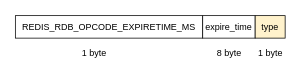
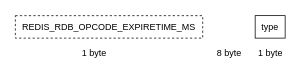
- <mxCell id="2" value="REDIS_RDB_OPCODE_EXPIRETIME_MS" style="rounded=0;whiteSpace=wrap;html=1;" vertex="1" parent="1"><mxGeometry x="20" y="20" width="250" height="30" as="geometry" /></mxCell>
+ <mxCell id="2" value="REDIS_RDB_OPCODE_EXPIRETIME_MS" style="rounded=0;whiteSpace=wrap;html=1;dashed=1;" vertex="1" parent="1"><mxGeometry x="20" y="20" width="250" height="30" as="geometry" /></mxCell>
- <mxCell id="3" value="expire_time" style="rounded=0;whiteSpace=wrap;html=1;" vertex="1" parent="1"><mxGeometry x="270" y="20" width="70" height="30" as="geometry" /></mxCell>
- <mxCell id="4" value="type" style="rounded=0;whiteSpace=wrap;html=1;fillColor=#fff2cc;" vertex="1" parent="1"><mxGeometry x="340" y="20" width="40" height="30" as="geometry" /></mxCell>
+ <mxCell id="4" value="type" style="rounded=0;whiteSpace=wrap;html=1;" vertex="1" parent="1"><mxGeometry x="340" y="20" width="40" height="30" as="geometry" /></mxCell>
